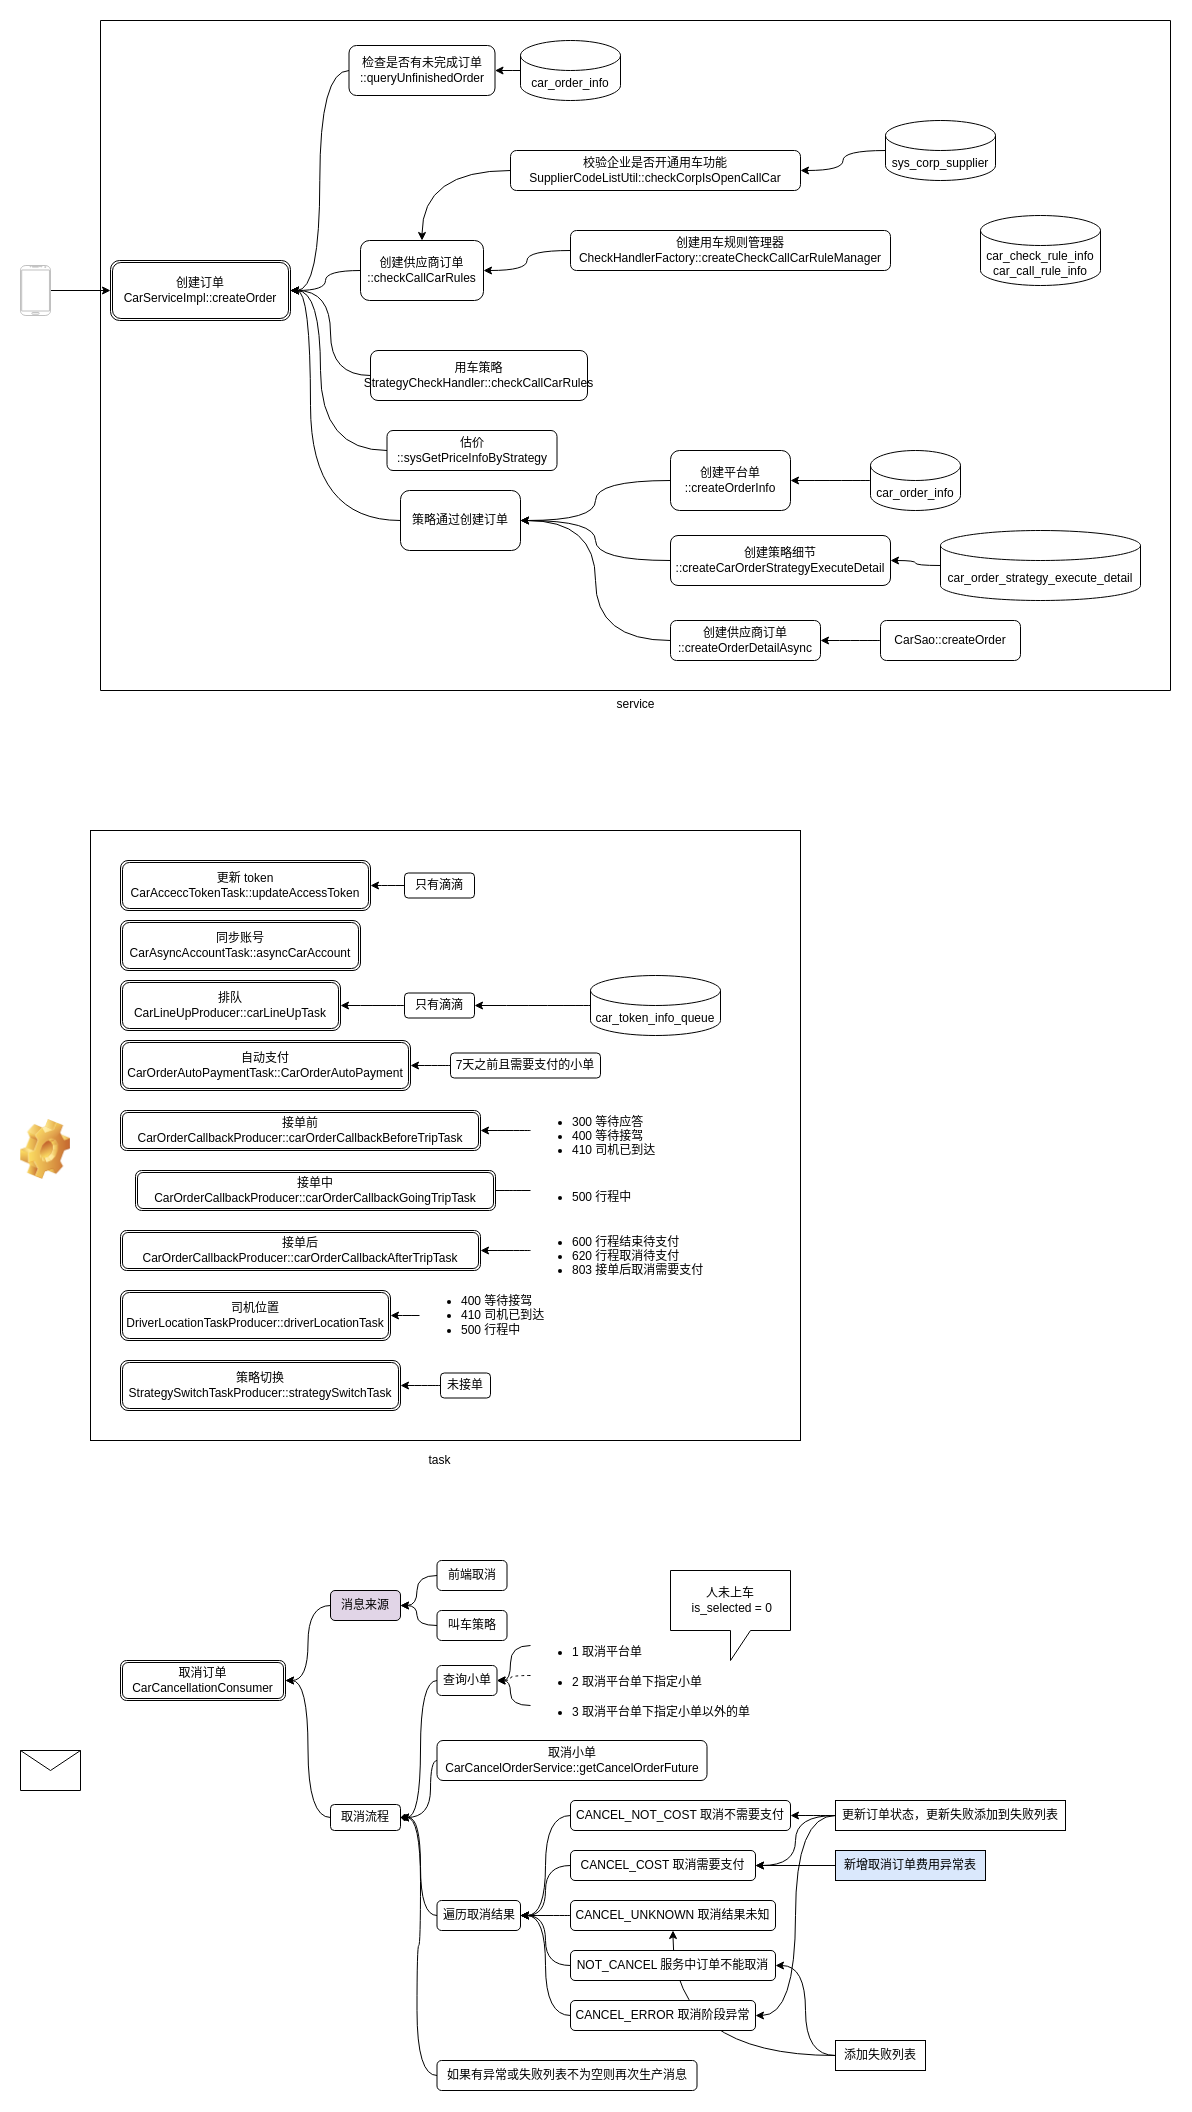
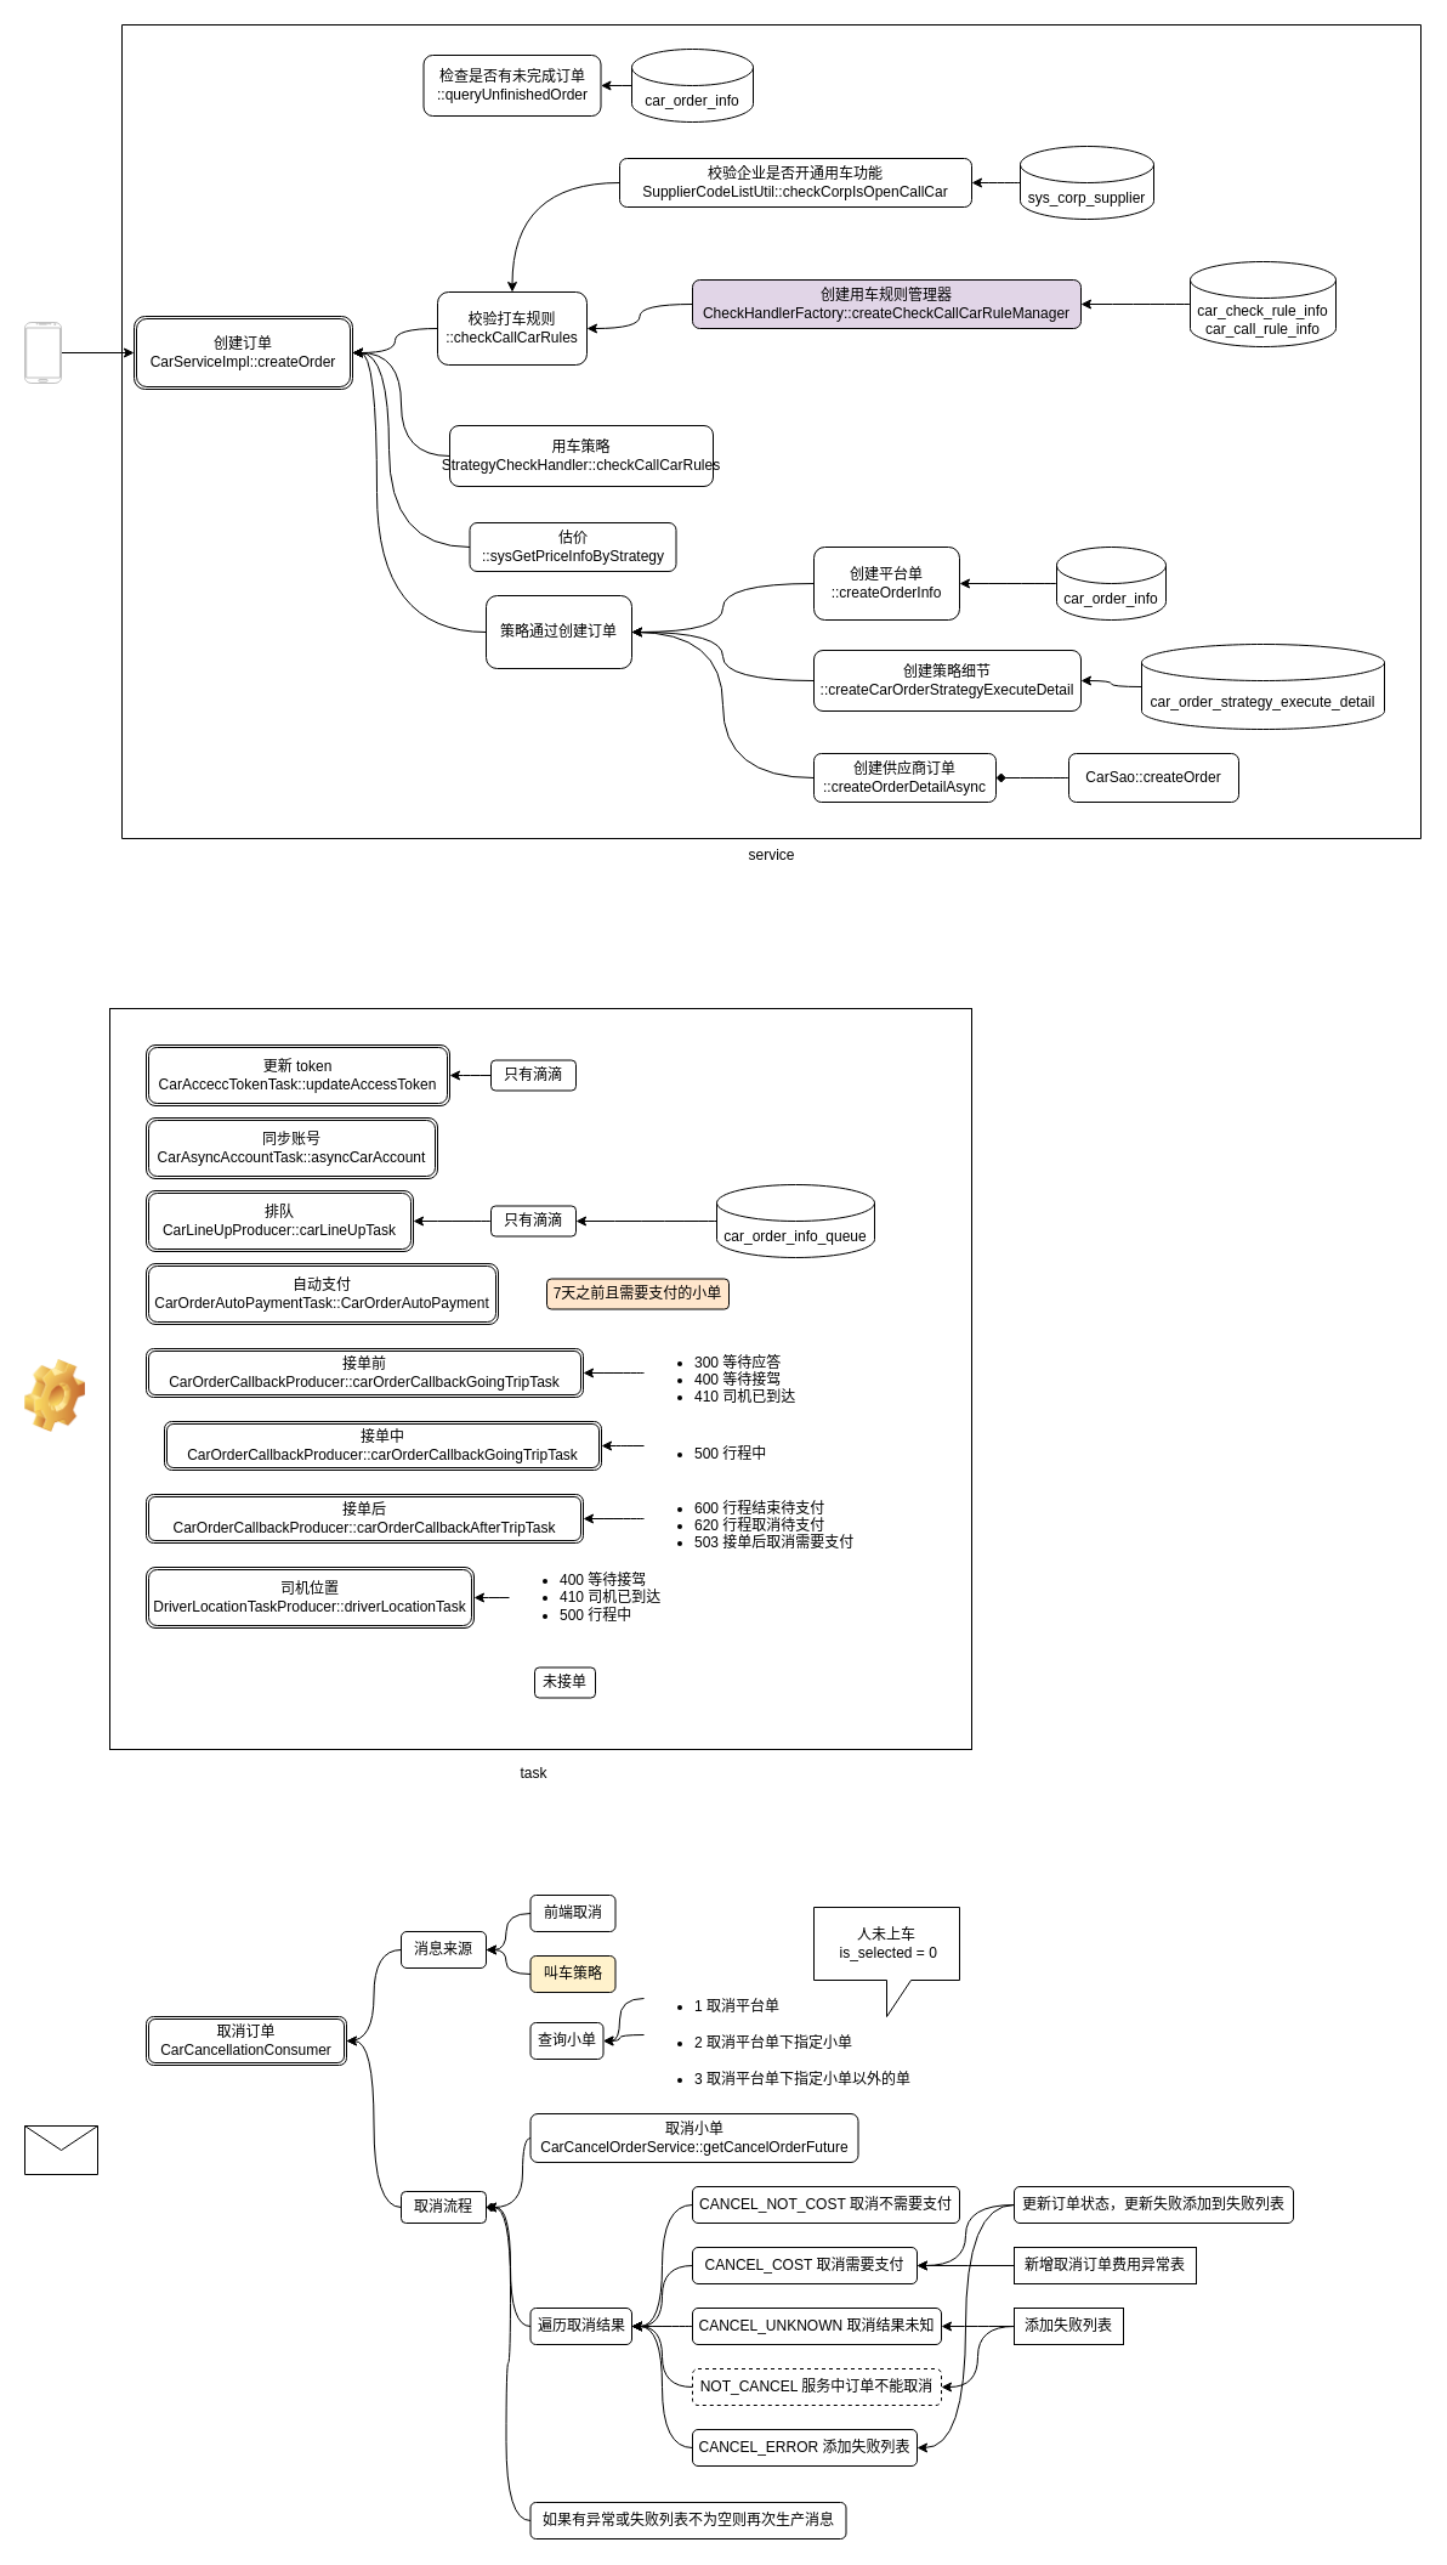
- <mxCell id="16" value="sys_corp_supplier" style="shape=cylinder3;whiteSpace=wrap;html=1;boundedLbl=1;backgroundOutline=1;size=15;" vertex="1" parent="1"><mxGeometry x="885" y="120" width="110" height="60" as="geometry" /></mxCell>
+ <mxCell id="16" value="sys_corp_supplier" style="shape=cylinder3;whiteSpace=wrap;html=1;boundedLbl=1;backgroundOutline=1;size=15;" vertex="1" parent="1"><mxGeometry x="840" y="120" width="110" height="60" as="geometry" /></mxCell>
- <mxCell id="14" value="校验企业是否开通用车功能&lt;br&gt;SupplierCodeListUtil::checkCorpIsOpenCallCar" style="rounded=1;whiteSpace=wrap;html=1;" vertex="1" parent="1"><mxGeometry x="510" y="150" width="290" height="40" as="geometry" /></mxCell>
+ <mxCell id="14" value="校验企业是否开通用车功能&lt;br&gt;SupplierCodeListUtil::checkCorpIsOpenCallCar" style="rounded=1;whiteSpace=wrap;html=1;" vertex="1" parent="1"><mxGeometry x="510" y="130" width="290" height="40" as="geometry" /></mxCell>
- <mxCell id="7" style="edgeStyle=orthogonalEdgeStyle;rounded=0;orthogonalLoop=1;jettySize=auto;html=1;entryX=1;entryY=0.5;entryDx=0;entryDy=0;curved=1;" edge="1" parent="1" source="8" target="4"><mxGeometry relative="1" as="geometry" /></mxCell>
- <mxCell id="18" value="创建用车规则管理器&lt;br&gt;CheckHandlerFactory::createCheckCallCarRuleManager" style="rounded=1;whiteSpace=wrap;html=1;" vertex="1" parent="1"><mxGeometry x="570" y="230" width="320" height="40" as="geometry" /></mxCell>
+ <mxCell id="18" value="创建用车规则管理器&lt;br&gt;CheckHandlerFactory::createCheckCallCarRuleManager" style="rounded=1;whiteSpace=wrap;html=1;fillColor=#e1d5e7;" vertex="1" parent="1"><mxGeometry x="570" y="230" width="320" height="40" as="geometry" /></mxCell>
+ <mxCell id="19" value="" style="edgeStyle=orthogonalEdgeStyle;curved=1;rounded=0;orthogonalLoop=1;jettySize=auto;html=1;" edge="1" parent="1" source="20" target="18"><mxGeometry relative="1" as="geometry" /></mxCell>
- <mxCell id="10" value="创建供应商订单&lt;br&gt;::checkCallCarRules" style="rounded=1;whiteSpace=wrap;html=1;" vertex="1" parent="1"><mxGeometry x="360" y="240" width="123" height="60" as="geometry" /></mxCell>
+ <mxCell id="10" value="校验打车规则&lt;br&gt;::checkCallCarRules" style="rounded=1;whiteSpace=wrap;html=1;" vertex="1" parent="1"><mxGeometry x="360" y="240" width="123" height="60" as="geometry" /></mxCell>
- <mxCell id="35" style="edgeStyle=orthogonalEdgeStyle;curved=1;rounded=0;orthogonalLoop=1;jettySize=auto;html=1;entryX=1;entryY=0.5;entryDx=0;entryDy=0;" edge="1" parent="1" source="36" target="26"><mxGeometry relative="1" as="geometry" /></mxCell>
+ <mxCell id="35" style="edgeStyle=orthogonalEdgeStyle;curved=1;rounded=0;orthogonalLoop=1;jettySize=auto;html=1;entryX=1;entryY=0.5;entryDx=0;entryDy=0;endArrow=open;" edge="1" parent="1" source="36" target="26"><mxGeometry relative="1" as="geometry" /></mxCell>
- <mxCell id="37" value="" style="edgeStyle=orthogonalEdgeStyle;curved=1;rounded=0;orthogonalLoop=1;jettySize=auto;html=1;" edge="1" parent="1" source="38" target="36"><mxGeometry relative="1" as="geometry" /></mxCell>
+ <mxCell id="37" value="" style="edgeStyle=orthogonalEdgeStyle;curved=1;rounded=0;orthogonalLoop=1;jettySize=auto;html=1;endArrow=diamond;" edge="1" parent="1" source="38" target="36"><mxGeometry relative="1" as="geometry" /></mxCell>
- <mxCell id="48" value="car_token_info_queue" style="shape=cylinder3;whiteSpace=wrap;html=1;boundedLbl=1;backgroundOutline=1;size=15;" vertex="1" parent="1"><mxGeometry x="590" y="975" width="130" height="60" as="geometry" /></mxCell>
+ <mxCell id="48" value="car_order_info_queue" style="shape=cylinder3;whiteSpace=wrap;html=1;boundedLbl=1;backgroundOutline=1;size=15;" vertex="1" parent="1"><mxGeometry x="590" y="975" width="130" height="60" as="geometry" /></mxCell>
- <mxCell id="50" value="" style="edgeStyle=orthogonalEdgeStyle;curved=1;rounded=0;orthogonalLoop=1;jettySize=auto;html=1;" edge="1" parent="1" source="51" target="49"><mxGeometry relative="1" as="geometry" /></mxCell>
- <mxCell id="51" value="&lt;span&gt;7天之前且需要支付的小单&lt;/span&gt;" style="rounded=1;whiteSpace=wrap;html=1;" vertex="1" parent="1"><mxGeometry x="450" y="1052.5" width="150" height="25" as="geometry" /></mxCell>
+ <mxCell id="51" value="&lt;span&gt;7天之前且需要支付的小单&lt;/span&gt;" style="rounded=1;whiteSpace=wrap;html=1;fillColor=#ffe6cc;" vertex="1" parent="1"><mxGeometry x="450" y="1052.5" width="150" height="25" as="geometry" /></mxCell>
- <mxCell id="52" value="接单前&lt;br&gt;CarOrderCallbackProducer::carOrderCallbackBeforeTripTask" style="shape=ext;double=1;rounded=1;whiteSpace=wrap;html=1;" vertex="1" parent="1"><mxGeometry x="120" y="1110" width="360" height="40" as="geometry" /></mxCell>
+ <mxCell id="52" value="接单前&lt;br&gt;CarOrderCallbackProducer::carOrderCallbackGoingTripTask" style="shape=ext;double=1;rounded=1;whiteSpace=wrap;html=1;" vertex="1" parent="1"><mxGeometry x="120" y="1110" width="360" height="40" as="geometry" /></mxCell>
- <mxCell id="57" value="" style="edgeStyle=orthogonalEdgeStyle;curved=1;rounded=0;orthogonalLoop=1;jettySize=auto;html=1;endArrow=none;" edge="1" parent="1" source="58" target="53"><mxGeometry relative="1" as="geometry" /></mxCell>
+ <mxCell id="57" value="" style="edgeStyle=orthogonalEdgeStyle;curved=1;rounded=0;orthogonalLoop=1;jettySize=auto;html=1;" edge="1" parent="1" source="58" target="53"><mxGeometry relative="1" as="geometry" /></mxCell>
- <mxCell id="60" value="&lt;ul&gt;&lt;li&gt;600 行程结束待支付&lt;/li&gt;&lt;li&gt;620 行程取消待支付&lt;/li&gt;&lt;li&gt;803 接单后取消需要支付&lt;/li&gt;&lt;/ul&gt;" style="text;strokeColor=none;fillColor=none;html=1;whiteSpace=wrap;verticalAlign=middle;overflow=hidden;" vertex="1" parent="1"><mxGeometry x="530" y="1220" width="180" height="60" as="geometry" /></mxCell>
+ <mxCell id="60" value="&lt;ul&gt;&lt;li&gt;600 行程结束待支付&lt;/li&gt;&lt;li&gt;620 行程取消待支付&lt;/li&gt;&lt;li&gt;503 接单后取消需要支付&lt;/li&gt;&lt;/ul&gt;" style="text;strokeColor=none;fillColor=none;html=1;whiteSpace=wrap;verticalAlign=middle;overflow=hidden;" vertex="1" parent="1"><mxGeometry x="530" y="1220" width="180" height="60" as="geometry" /></mxCell>
- <mxCell id="62" value="策略切换&lt;br&gt;StrategySwitchTaskProducer::strategySwitchTask" style="shape=ext;double=1;rounded=1;whiteSpace=wrap;html=1;" vertex="1" parent="1"><mxGeometry x="120" y="1360" width="280" height="50" as="geometry" /></mxCell>
- <mxCell id="64" value="" style="edgeStyle=orthogonalEdgeStyle;curved=1;rounded=0;orthogonalLoop=1;jettySize=auto;html=1;" edge="1" parent="1" source="65" target="62"><mxGeometry relative="1" as="geometry" /></mxCell>
- <mxCell id="71" value="消息来源" style="rounded=1;whiteSpace=wrap;html=1;fillColor=#e1d5e7;" vertex="1" parent="1"><mxGeometry x="330" y="1590" width="70" height="30" as="geometry" /></mxCell>
+ <mxCell id="71" value="消息来源" style="rounded=1;whiteSpace=wrap;html=1;" vertex="1" parent="1"><mxGeometry x="330" y="1590" width="70" height="30" as="geometry" /></mxCell>
- <mxCell id="75" value="叫车策略" style="rounded=1;whiteSpace=wrap;html=1;" vertex="1" parent="1"><mxGeometry x="436.5" y="1610" width="70" height="30" as="geometry" /></mxCell>
+ <mxCell id="75" value="叫车策略" style="rounded=1;whiteSpace=wrap;html=1;fillColor=#fff2cc;" vertex="1" parent="1"><mxGeometry x="436.5" y="1610" width="70" height="30" as="geometry" /></mxCell>
- <mxCell id="70" style="edgeStyle=orthogonalEdgeStyle;curved=1;rounded=0;orthogonalLoop=1;jettySize=auto;html=1;entryX=1;entryY=0.5;entryDx=0;entryDy=0;" edge="1" parent="1" source="71" target="69"><mxGeometry relative="1" as="geometry" /></mxCell>
+ <mxCell id="70" style="edgeStyle=orthogonalEdgeStyle;curved=1;rounded=0;orthogonalLoop=1;jettySize=auto;html=1;entryX=1;entryY=0.5;entryDx=0;entryDy=0;endArrow=open;" edge="1" parent="1" source="71" target="69"><mxGeometry relative="1" as="geometry" /></mxCell>
- <mxCell id="82" value="" style="edgeStyle=orthogonalEdgeStyle;curved=1;rounded=0;orthogonalLoop=1;jettySize=auto;html=1;dashed=1;" edge="1" parent="1" source="83" target="79"><mxGeometry relative="1" as="geometry" /></mxCell>
+ <mxCell id="82" value="" style="edgeStyle=orthogonalEdgeStyle;curved=1;rounded=0;orthogonalLoop=1;jettySize=auto;html=1;" edge="1" parent="1" source="83" target="79"><mxGeometry relative="1" as="geometry" /></mxCell>
- <mxCell id="84" value="" style="edgeStyle=orthogonalEdgeStyle;curved=1;rounded=0;orthogonalLoop=1;jettySize=auto;html=1;" edge="1" parent="1" source="85" target="79"><mxGeometry relative="1" as="geometry" /></mxCell>
- <mxCell id="78" value="" style="edgeStyle=orthogonalEdgeStyle;curved=1;rounded=0;orthogonalLoop=1;jettySize=auto;html=1;entryX=1;entryY=0.5;entryDx=0;entryDy=0;" edge="1" parent="1" source="79" target="77"><mxGeometry relative="1" as="geometry"><Array as="points"><mxPoint x="420" y="1680" /><mxPoint x="420" y="1817" /></Array></mxGeometry></mxCell>
- <mxCell id="93" value="" style="edgeStyle=orthogonalEdgeStyle;curved=1;rounded=0;orthogonalLoop=1;jettySize=auto;html=1;" edge="1" parent="1" source="96" target="92"><mxGeometry relative="1" as="geometry"><mxPoint x="795" y="1815" as="targetPoint" /></mxGeometry></mxCell>
- <mxCell id="96" value="更新订单状态，更新失败添加到失败列表" style="rounded=0;whiteSpace=wrap;html=1;" vertex="1" parent="1"><mxGeometry x="835" y="1800" width="230" height="30" as="geometry" /></mxCell>
+ <mxCell id="96" value="更新订单状态，更新失败添加到失败列表" style="whiteSpace=wrap;html=1;rounded=1;" vertex="1" parent="1"><mxGeometry x="835" y="1800" width="230" height="30" as="geometry" /></mxCell>
- <mxCell id="100" value="新增取消订单费用异常表" style="rounded=0;whiteSpace=wrap;html=1;fillColor=#dae8fc;" vertex="1" parent="1"><mxGeometry x="835" y="1850" width="150" height="30" as="geometry" /></mxCell>
+ <mxCell id="100" value="新增取消订单费用异常表" style="rounded=0;whiteSpace=wrap;html=1;" vertex="1" parent="1"><mxGeometry x="835" y="1850" width="150" height="30" as="geometry" /></mxCell>
- <mxCell id="107" value="NOT_CANCEL 服务中订单不能取消" style="rounded=1;whiteSpace=wrap;html=1;" vertex="1" parent="1"><mxGeometry x="570" y="1950" width="205" height="30" as="geometry" /></mxCell>
+ <mxCell id="107" value="NOT_CANCEL 服务中订单不能取消" style="rounded=1;whiteSpace=wrap;html=1;dashed=1;" vertex="1" parent="1"><mxGeometry x="570" y="1950" width="205" height="30" as="geometry" /></mxCell>
- <mxCell id="109" value="CANCEL_ERROR 取消阶段异常" style="rounded=1;whiteSpace=wrap;html=1;" vertex="1" parent="1"><mxGeometry x="570" y="2000" width="185" height="30" as="geometry" /></mxCell>
+ <mxCell id="109" value="CANCEL_ERROR 添加失败列表" style="rounded=1;whiteSpace=wrap;html=1;" vertex="1" parent="1"><mxGeometry x="570" y="2000" width="185" height="30" as="geometry" /></mxCell>
- <mxCell id="105" value="添加失败列表" style="rounded=0;whiteSpace=wrap;html=1;" vertex="1" parent="1"><mxGeometry x="835" y="2040" width="90" height="30" as="geometry" /></mxCell>
+ <mxCell id="105" value="添加失败列表" style="rounded=0;whiteSpace=wrap;html=1;" vertex="1" parent="1"><mxGeometry x="835" y="1900" width="90" height="30" as="geometry" /></mxCell>
